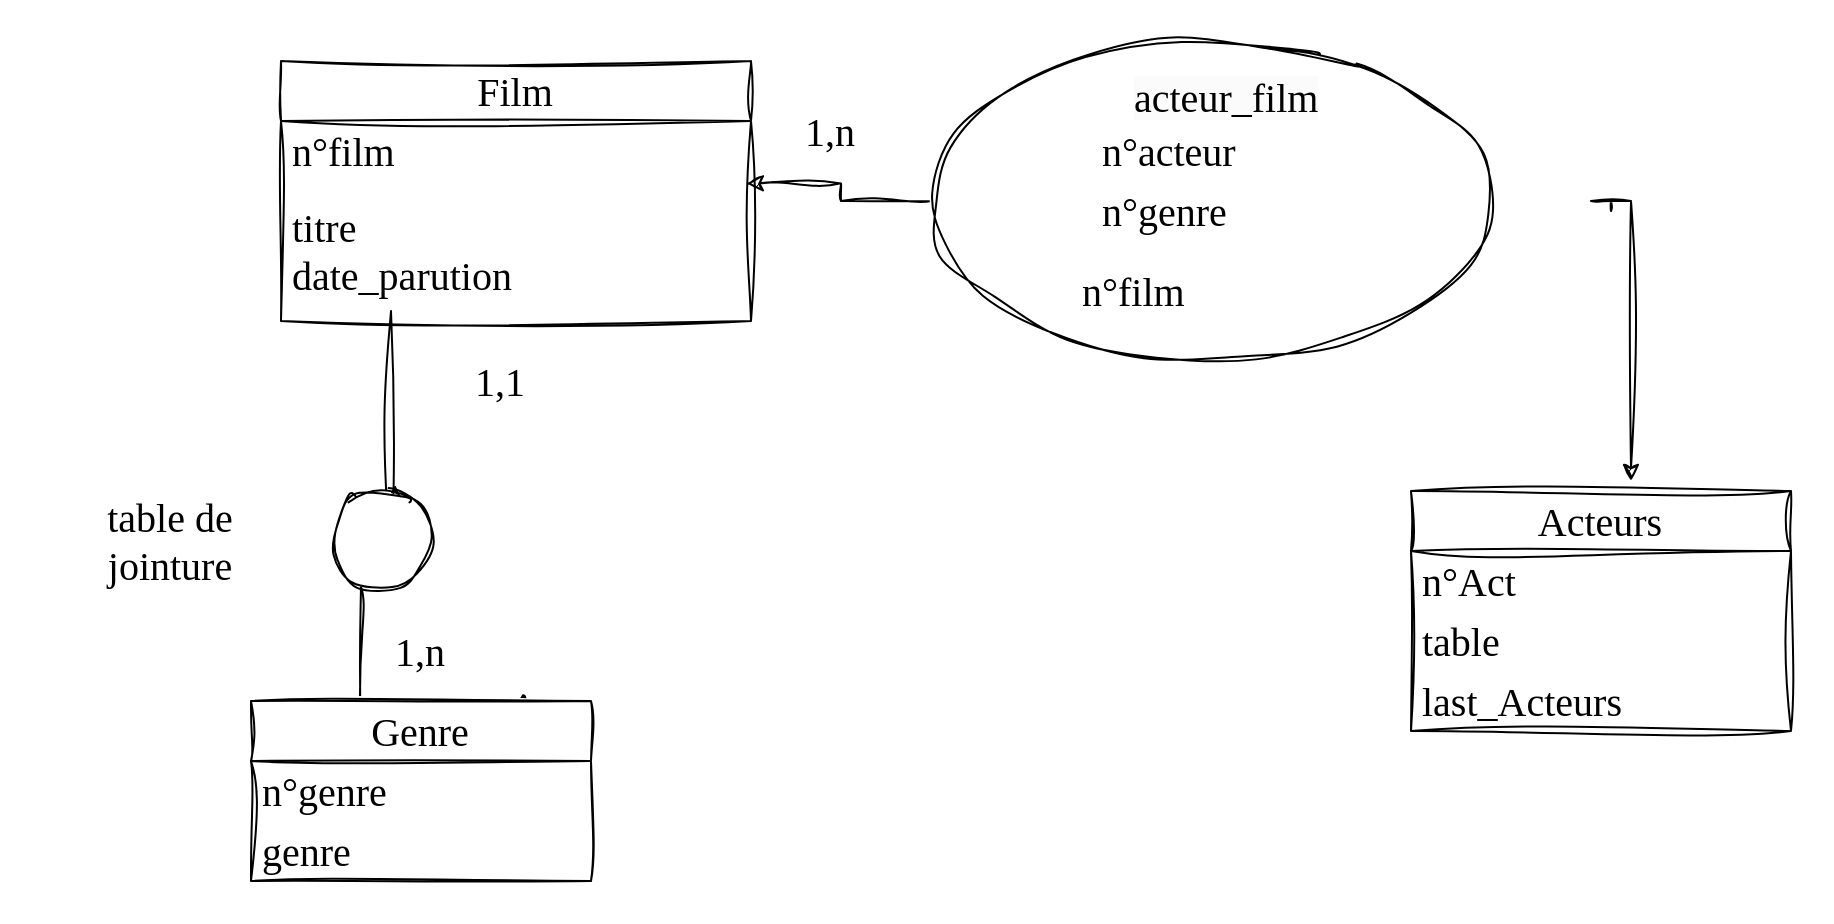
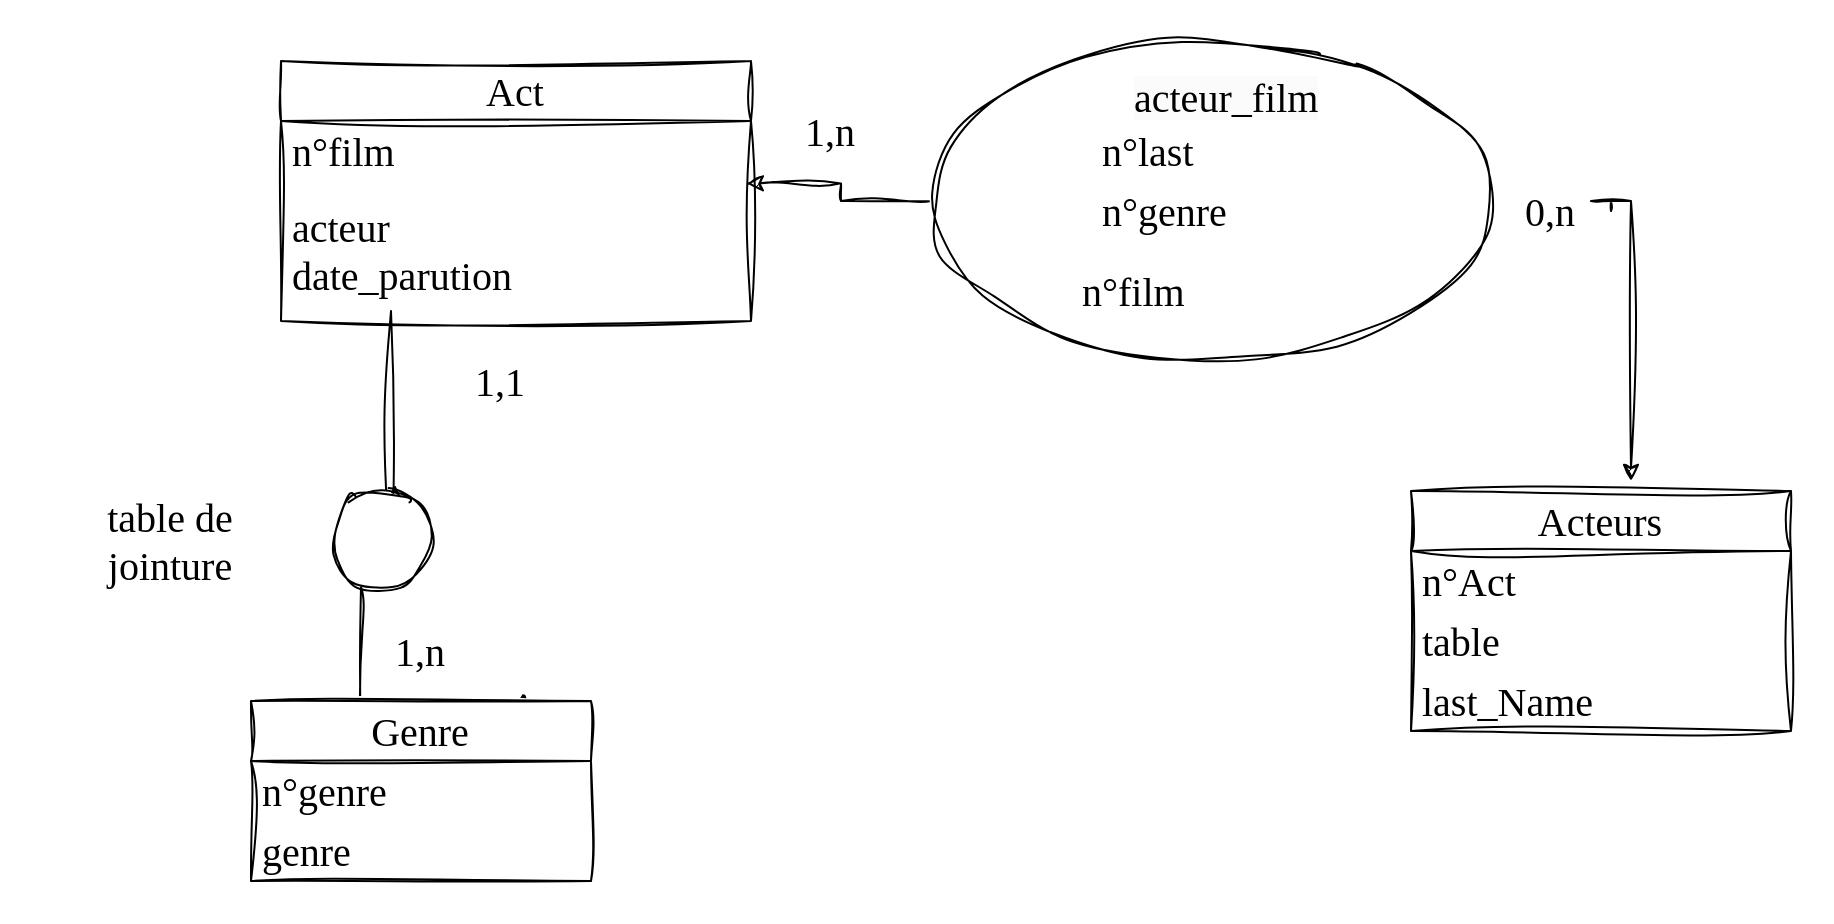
- <mxCell id="3" value="Film" style="swimlane;fontStyle=0;childLayout=stackLayout;horizontal=1;startSize=30;horizontalStack=0;resizeParent=1;resizeParentMax=0;resizeLast=0;collapsible=1;marginBottom=0;whiteSpace=wrap;html=1;sketch=1;hachureGap=4;jiggle=2;curveFitting=1;fontFamily=Architects Daughter;fontSource=https%3A%2F%2Ffonts.googleapis.com%2Fcss%3Ffamily%3DArchitects%2BDaughter;fontSize=20;" vertex="1" parent="1"><mxGeometry x="140" y="30" width="235" height="130" as="geometry" /></mxCell>
+ <mxCell id="3" value="Act" style="swimlane;fontStyle=0;childLayout=stackLayout;horizontal=1;startSize=30;horizontalStack=0;resizeParent=1;resizeParentMax=0;resizeLast=0;collapsible=1;marginBottom=0;whiteSpace=wrap;html=1;sketch=1;hachureGap=4;jiggle=2;curveFitting=1;fontFamily=Architects Daughter;fontSource=https%3A%2F%2Ffonts.googleapis.com%2Fcss%3Ffamily%3DArchitects%2BDaughter;fontSize=20;" vertex="1" parent="1"><mxGeometry x="140" y="30" width="235" height="130" as="geometry" /></mxCell>
- <mxCell id="20" value="n°acteur" style="text;strokeColor=none;fillColor=none;align=left;verticalAlign=middle;spacingLeft=4;spacingRight=4;overflow=hidden;points=[[0,0.5],[1,0.5]];portConstraint=eastwest;rotatable=0;whiteSpace=wrap;html=1;fontSize=20;fontFamily=Architects Daughter;" vertex="1" parent="1"><mxGeometry x="545" y="60" width="260" height="30" as="geometry" /></mxCell>
+ <mxCell id="20" value="n°last" style="text;strokeColor=none;fillColor=none;align=left;verticalAlign=middle;spacingLeft=4;spacingRight=4;overflow=hidden;points=[[0,0.5],[1,0.5]];portConstraint=eastwest;rotatable=0;whiteSpace=wrap;html=1;fontSize=20;fontFamily=Architects Daughter;" vertex="1" parent="1"><mxGeometry x="545" y="60" width="260" height="30" as="geometry" /></mxCell>
+ <mxCell id="13" value="0,n" style="text;strokeColor=none;align=center;fillColor=none;html=1;verticalAlign=middle;whiteSpace=wrap;rounded=0;fontSize=20;fontFamily=Architects Daughter;" vertex="1" parent="1"><mxGeometry x="745" y="90" width="60" height="30" as="geometry" /></mxCell>
- <mxCell id="5" value="titre&lt;br&gt;date_parution" style="text;strokeColor=none;fillColor=none;align=left;verticalAlign=middle;spacingLeft=4;spacingRight=4;overflow=hidden;points=[[0,0.5],[1,0.5]];portConstraint=eastwest;rotatable=0;whiteSpace=wrap;html=1;fontSize=20;fontFamily=Architects Daughter;" vertex="1" parent="3"><mxGeometry y="60" width="235" height="70" as="geometry" /></mxCell>
+ <mxCell id="5" value="acteur&lt;br&gt;date_parution" style="text;strokeColor=none;fillColor=none;align=left;verticalAlign=middle;spacingLeft=4;spacingRight=4;overflow=hidden;points=[[0,0.5],[1,0.5]];portConstraint=eastwest;rotatable=0;whiteSpace=wrap;html=1;fontSize=20;fontFamily=Architects Daughter;" vertex="1" parent="3"><mxGeometry y="60" width="235" height="70" as="geometry" /></mxCell>
- <mxCell id="9" value="last_Acteurs" style="text;strokeColor=none;fillColor=none;align=left;verticalAlign=middle;spacingLeft=4;spacingRight=4;overflow=hidden;points=[[0,0.5],[1,0.5]];portConstraint=eastwest;rotatable=0;whiteSpace=wrap;html=1;fontSize=20;fontFamily=Architects Daughter;" vertex="1" parent="6"><mxGeometry y="90" width="190" height="30" as="geometry" /></mxCell>
+ <mxCell id="9" value="last_Name" style="text;strokeColor=none;fillColor=none;align=left;verticalAlign=middle;spacingLeft=4;spacingRight=4;overflow=hidden;points=[[0,0.5],[1,0.5]];portConstraint=eastwest;rotatable=0;whiteSpace=wrap;html=1;fontSize=20;fontFamily=Architects Daughter;" vertex="1" parent="6"><mxGeometry y="90" width="190" height="30" as="geometry" /></mxCell>
